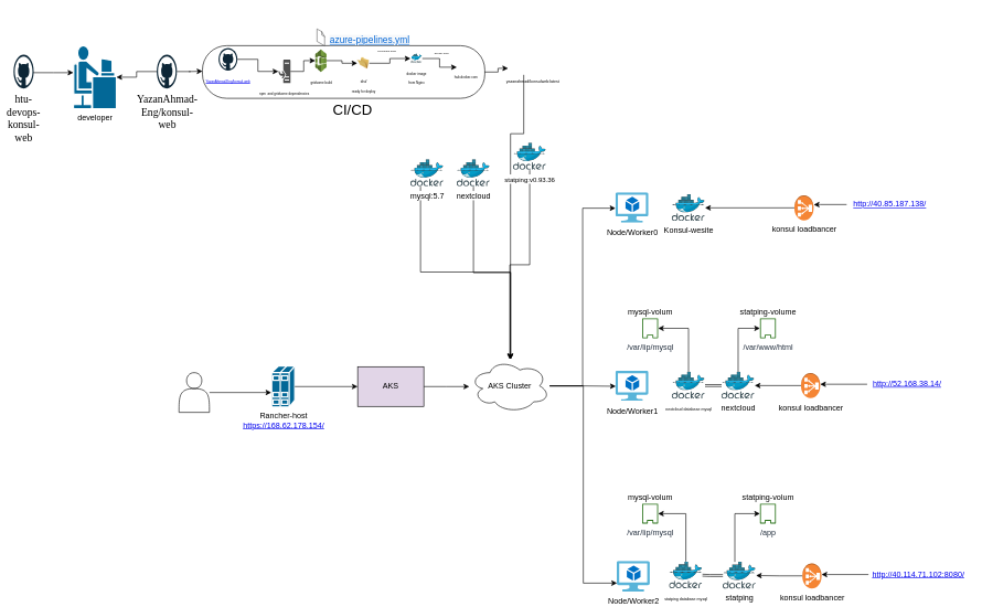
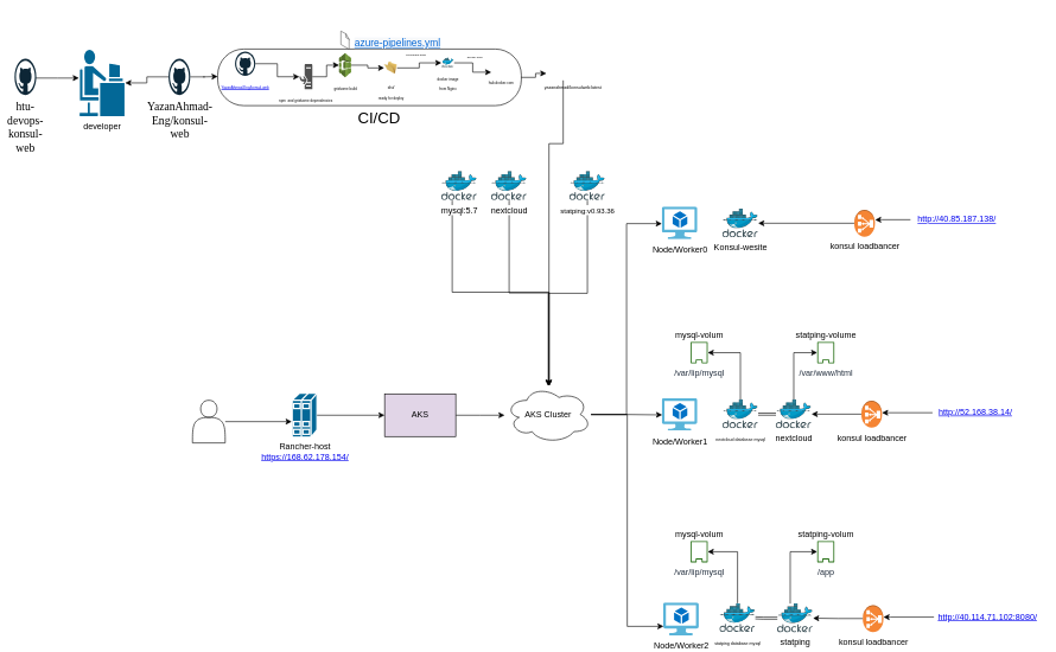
- <mxCell id="41" value="&lt;font style=&quot;font-size: 10px&quot;&gt;statping:v0.93.36&lt;/font&gt;" style="aspect=fixed;html=1;points=[];align=center;image;fontSize=12;image=img/lib/mscae/Docker.svg;" vertex="1" parent="1"><mxGeometry x="775" y="215" width="50" height="41" as="geometry" /></mxCell>
+ <mxCell id="41" value="&lt;font style=&quot;font-size: 10px&quot;&gt;statping:v0.93.36&lt;/font&gt;" style="aspect=fixed;html=1;points=[];align=center;image;fontSize=12;image=img/lib/mscae/Docker.svg;" vertex="1" parent="1"><mxGeometry x="800" y="240" width="50" height="41" as="geometry" /></mxCell>
